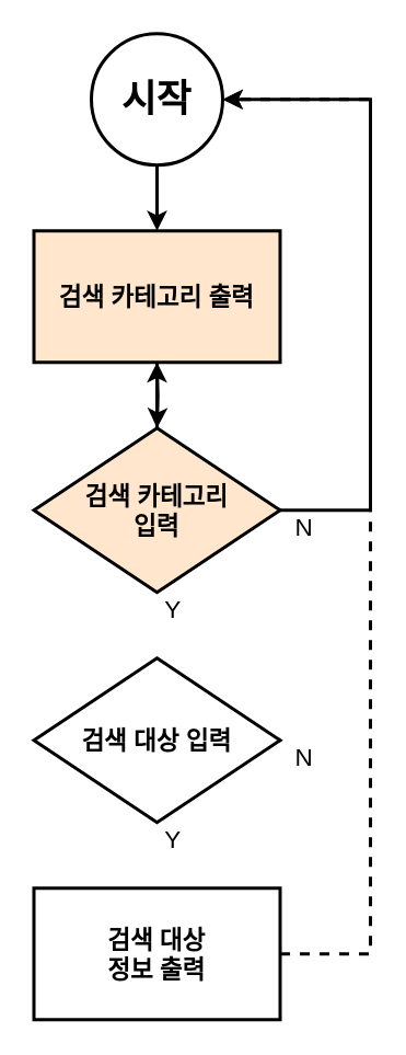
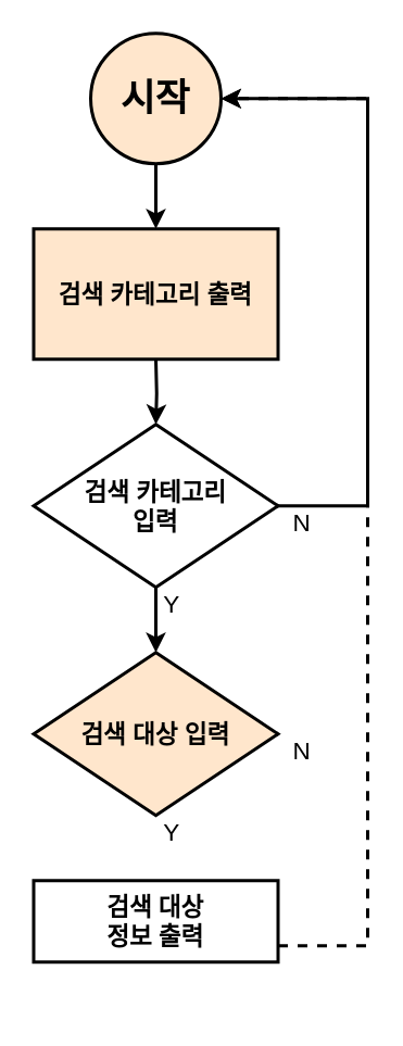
- <mxCell id="3" value="&lt;font style=&quot;font-size: 23px&quot;&gt;시작&lt;/font&gt;" style="ellipse;whiteSpace=wrap;html=1;aspect=fixed;strokeWidth=2;fontStyle=1" parent="1" vertex="1"><mxGeometry x="55" y="20" width="80" height="80" as="geometry" /></mxCell>
+ <mxCell id="3" value="&lt;font style=&quot;font-size: 23px&quot;&gt;시작&lt;/font&gt;" style="ellipse;whiteSpace=wrap;html=1;aspect=fixed;strokeWidth=2;fontStyle=1;fillColor=#ffe6cc;" parent="1" vertex="1"><mxGeometry x="55" y="20" width="80" height="80" as="geometry" /></mxCell>
- <mxCell id="5" value="" style="edgeStyle=orthogonalEdgeStyle;rounded=0;orthogonalLoop=1;jettySize=auto;html=1;fontSize=15;strokeWidth=2;fontStyle=1;" parent="1" source="7" target="11" edge="1"><mxGeometry relative="1" as="geometry" /></mxCell>
+ <mxCell id="5" value="" style="edgeStyle=orthogonalEdgeStyle;rounded=0;orthogonalLoop=1;jettySize=auto;html=1;fontSize=15;strokeWidth=2;fontStyle=1" parent="1" source="7" target="8" edge="1"><mxGeometry relative="1" as="geometry" /></mxCell>
- <mxCell id="7" value="검색 카테고리&lt;br style=&quot;font-size: 15px;&quot;&gt;입력" style="rhombus;whiteSpace=wrap;html=1;fontSize=15;strokeWidth=2;fontStyle=1;fillColor=#ffe6cc;" parent="1" vertex="1"><mxGeometry x="20" y="260" width="150" height="100" as="geometry" /></mxCell>
+ <mxCell id="7" value="검색 카테고리&lt;br style=&quot;font-size: 15px;&quot;&gt;입력" style="rhombus;whiteSpace=wrap;html=1;fontSize=15;strokeWidth=2;fontStyle=1" parent="1" vertex="1"><mxGeometry x="20" y="260" width="150" height="100" as="geometry" /></mxCell>
- <mxCell id="8" value="검색 대상 입력" style="rhombus;whiteSpace=wrap;html=1;fontSize=15;strokeWidth=2;fontStyle=1" parent="1" vertex="1"><mxGeometry x="20" y="400" width="150" height="100" as="geometry" /></mxCell>
+ <mxCell id="8" value="검색 대상 입력" style="rhombus;whiteSpace=wrap;html=1;fontSize=15;strokeWidth=2;fontStyle=1;fillColor=#ffe6cc;" parent="1" vertex="1"><mxGeometry x="20" y="400" width="150" height="100" as="geometry" /></mxCell>
- <mxCell id="10" value="검색 대상&lt;br style=&quot;font-size: 15px;&quot;&gt;정보 출력" style="rounded=0;whiteSpace=wrap;html=1;fontSize=15;strokeWidth=2;fontStyle=1" parent="1" vertex="1"><mxGeometry x="20" y="540" width="150" height="80" as="geometry" /></mxCell>
+ <mxCell id="10" value="검색 대상&lt;br style=&quot;font-size: 15px;&quot;&gt;정보 출력" style="rounded=0;whiteSpace=wrap;html=1;fontSize=15;strokeWidth=2;fontStyle=1" parent="1" vertex="1"><mxGeometry x="20" y="540" width="150" height="50" as="geometry" /></mxCell>
